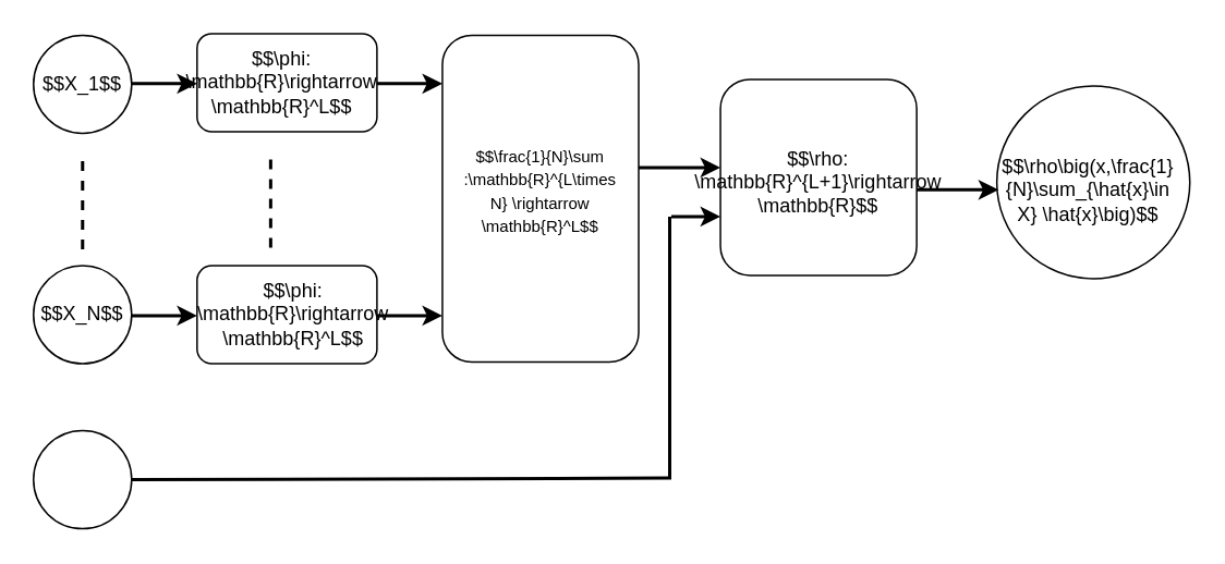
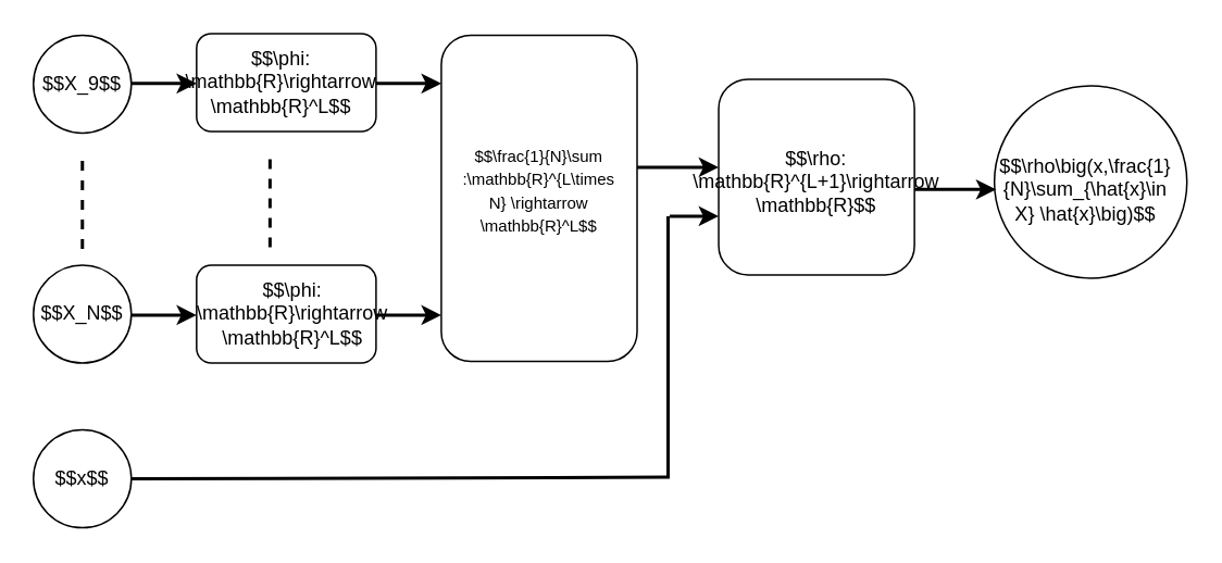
- <mxCell id="15" value="$$X_1$$" style="text;html=1;strokeColor=none;fillColor=none;align=center;verticalAlign=middle;whiteSpace=wrap;rounded=0;" parent="1" vertex="1"><mxGeometry x="30" y="41" width="40" height="20" as="geometry" /></mxCell>
+ <mxCell id="15" value="$$X_9$$" style="text;html=1;strokeColor=none;fillColor=none;align=center;verticalAlign=middle;whiteSpace=wrap;rounded=0;" parent="1" vertex="1"><mxGeometry x="30" y="41" width="40" height="20" as="geometry" /></mxCell>
+ <mxCell id="16" value="&lt;div&gt;$$x$$&lt;/div&gt;" style="text;html=1;strokeColor=none;fillColor=none;align=center;verticalAlign=middle;whiteSpace=wrap;rounded=0;" parent="1" vertex="1"><mxGeometry x="30" y="283" width="40" height="20" as="geometry" /></mxCell>
